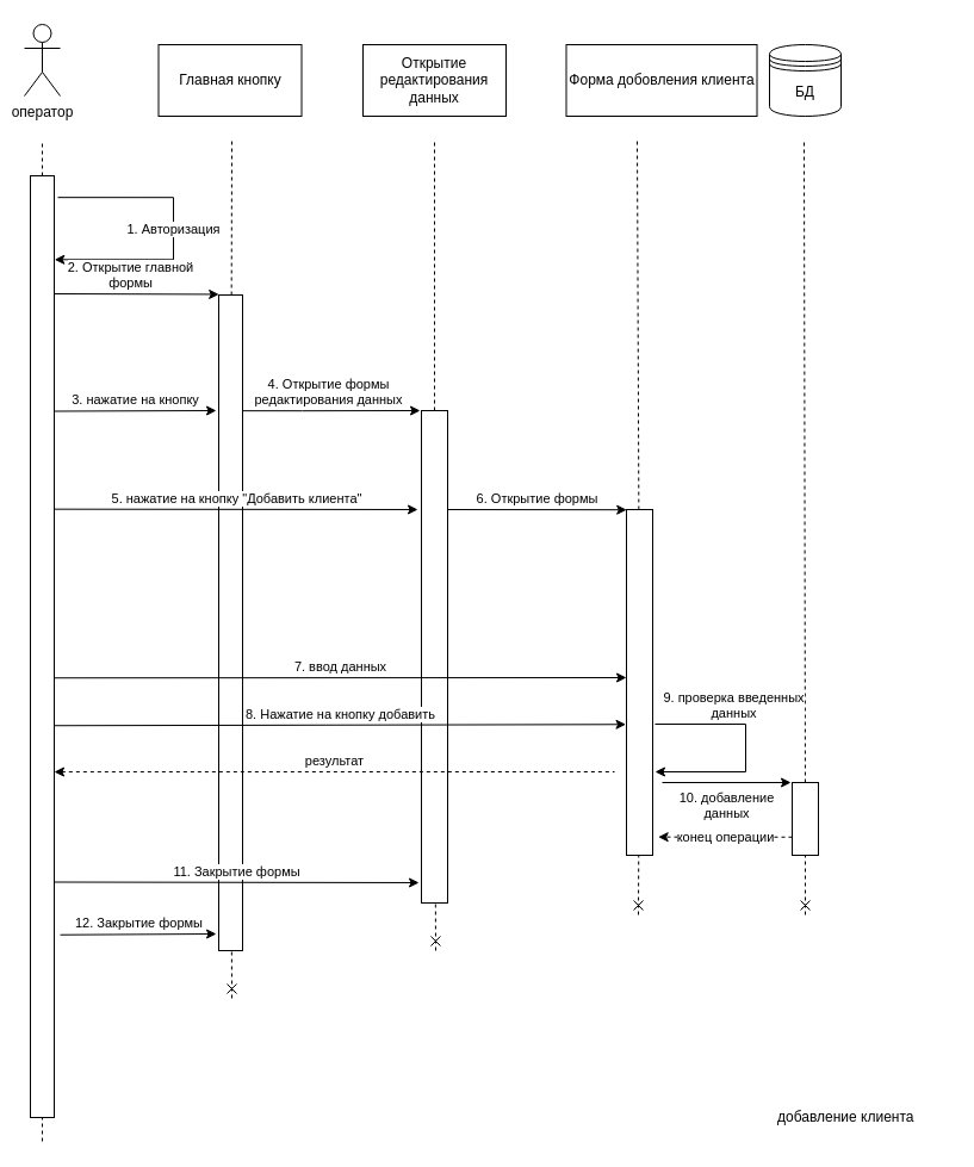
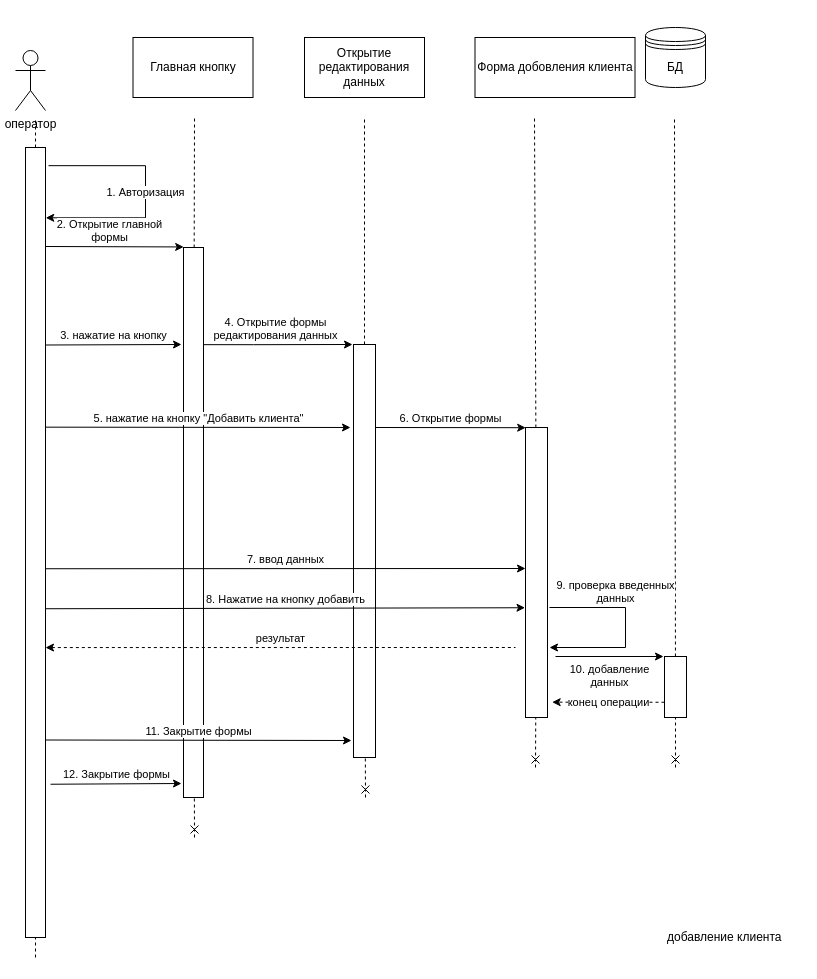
- <mxCell id="2" value="оператор" style="shape=umlActor;verticalLabelPosition=bottom;labelBackgroundColor=#ffffff;verticalAlign=top;html=1;outlineConnect=0;" vertex="1" parent="1"><mxGeometry x="20" y="20" width="30" height="60" as="geometry" /></mxCell>
+ <mxCell id="2" value="оператор" style="shape=umlActor;verticalLabelPosition=bottom;labelBackgroundColor=#ffffff;verticalAlign=top;html=1;outlineConnect=0;" vertex="1" parent="1"><mxGeometry x="15" y="50" width="30" height="60" as="geometry" /></mxCell>
- <mxCell id="6" value="БД" style="shape=datastore;whiteSpace=wrap;html=1;" vertex="1" parent="1"><mxGeometry x="645" y="37" width="60" height="60" as="geometry" /></mxCell>
+ <mxCell id="6" value="БД" style="shape=datastore;whiteSpace=wrap;html=1;" vertex="1" parent="1"><mxGeometry x="645" y="27" width="60" height="60" as="geometry" /></mxCell>
- <mxCell id="35" value="добавление клиента" style="text;html=1;resizable=0;points=[];autosize=1;align=left;verticalAlign=top;spacingTop=-4;" vertex="1" parent="1"><mxGeometry x="650" y="927" width="130" height="20" as="geometry" /></mxCell>
+ <mxCell id="35" value="добавление клиента" style="text;html=1;resizable=0;points=[];autosize=1;align=left;verticalAlign=top;spacingTop=-4;" vertex="1" parent="1"><mxGeometry x="665" y="927" width="130" height="20" as="geometry" /></mxCell>
